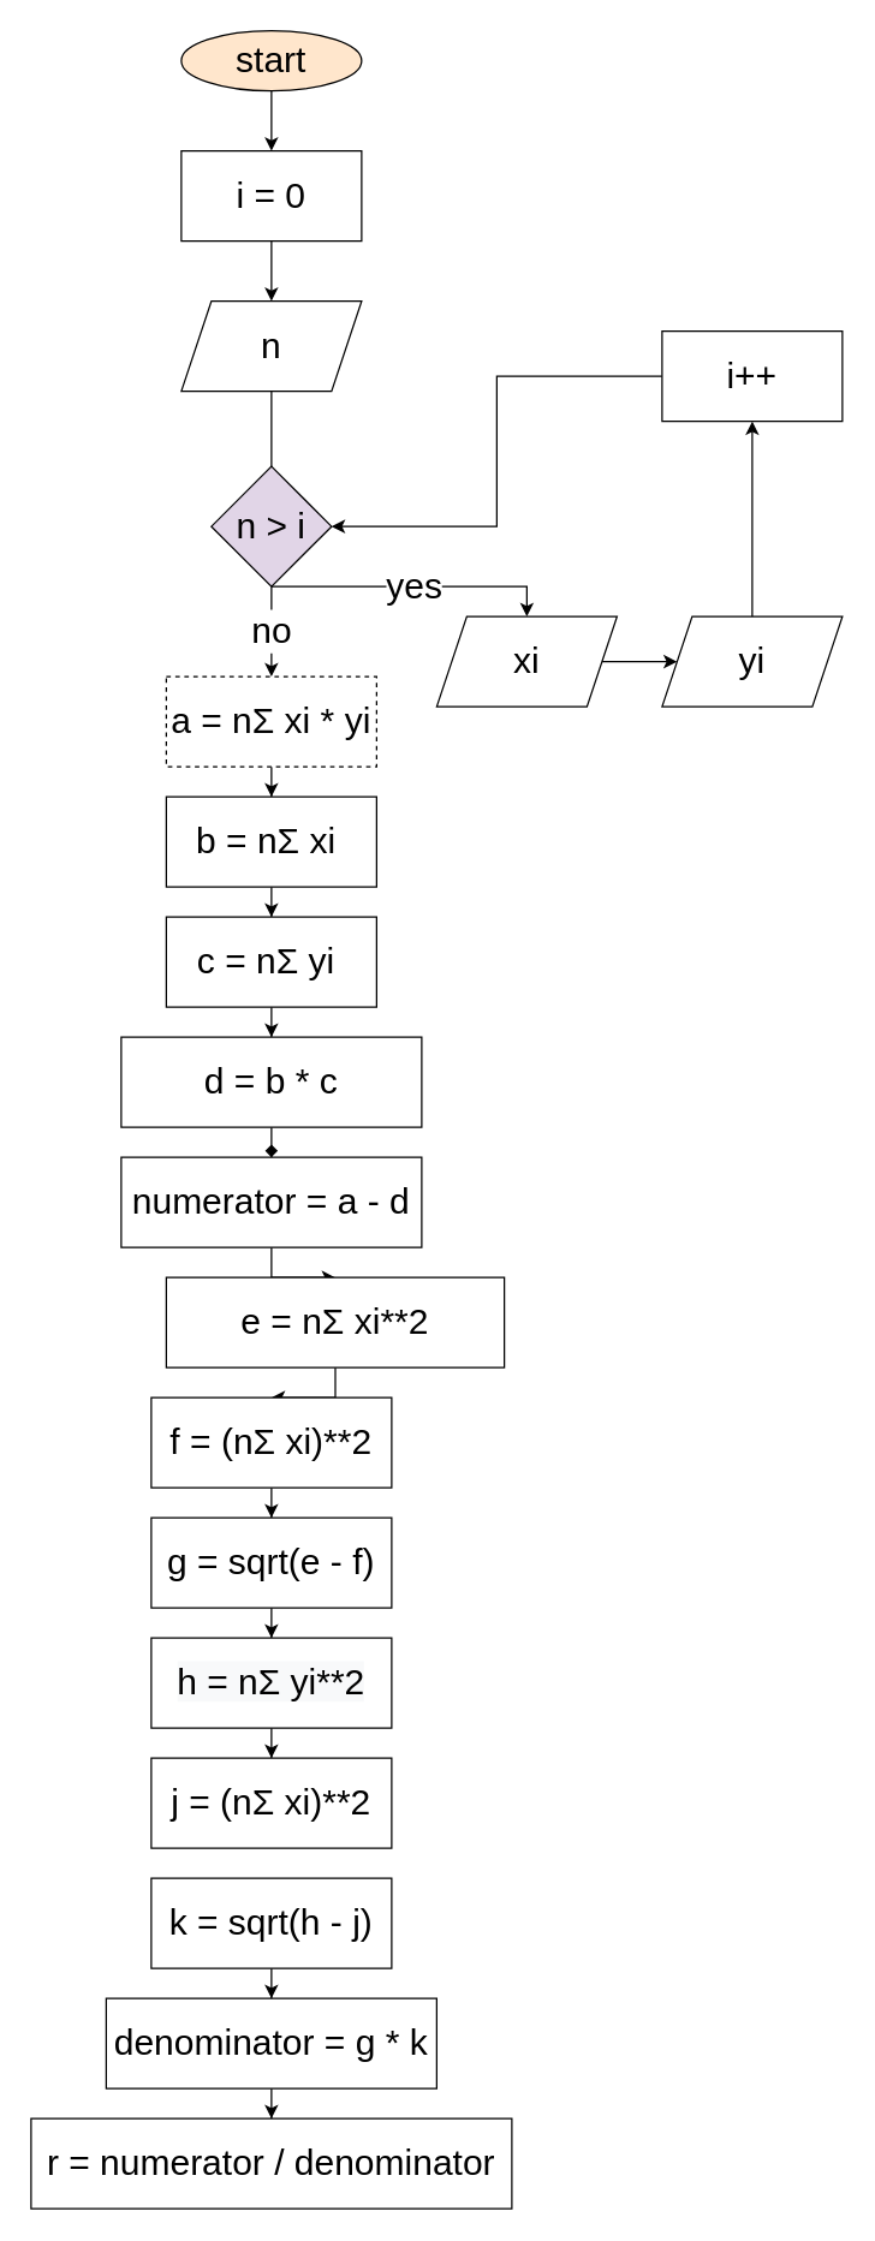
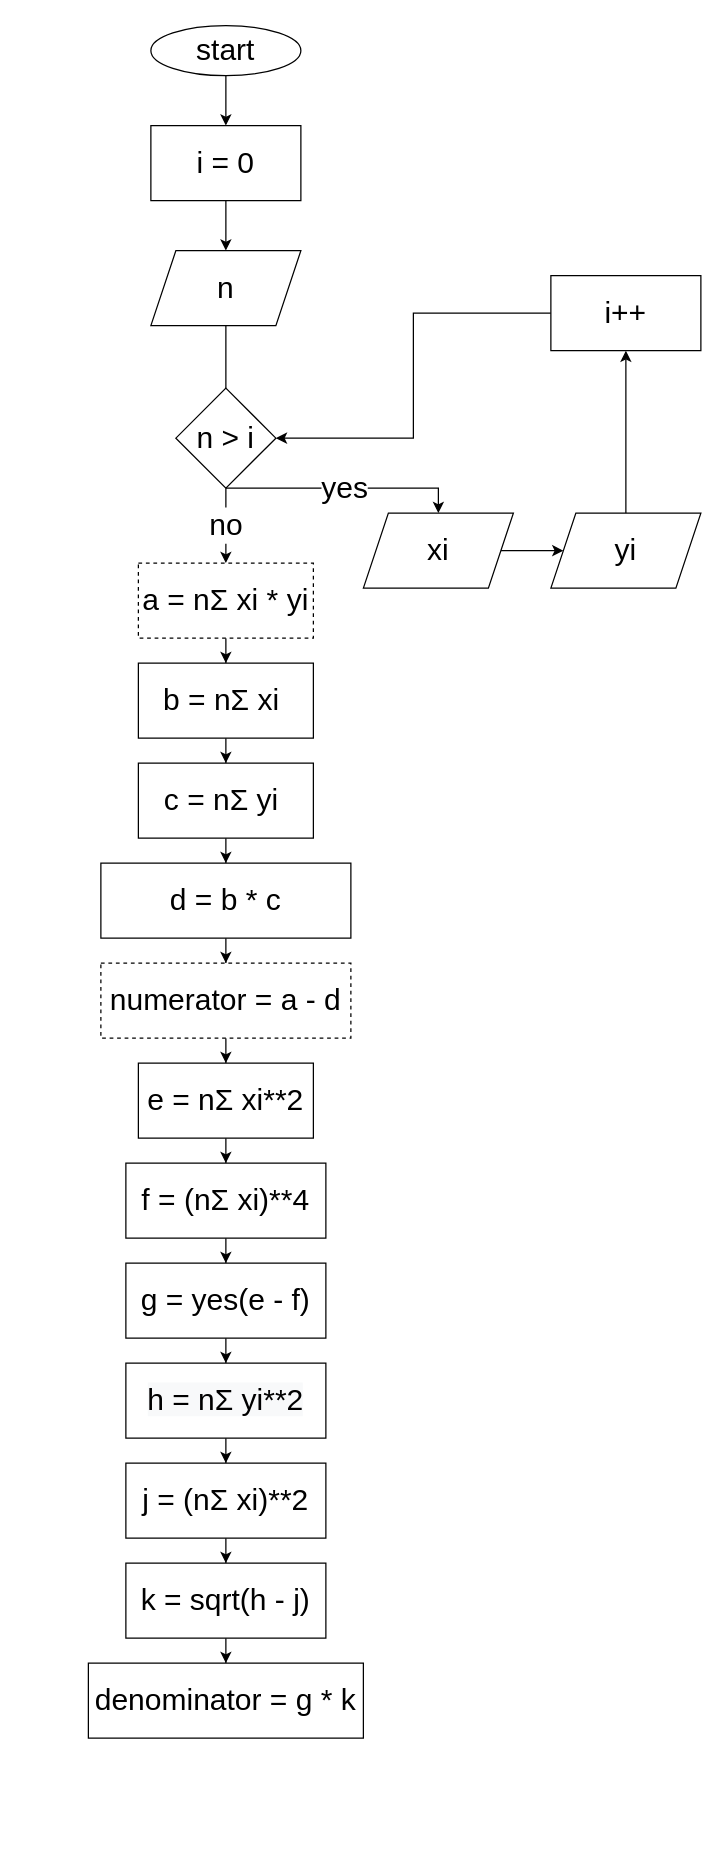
- <mxCell id="4" value="&lt;font style=&quot;font-size: 24px;&quot;&gt;start&lt;/font&gt;" style="ellipse;whiteSpace=wrap;html=1;fillColor=#ffe6cc;" parent="1" vertex="1"><mxGeometry x="120" width="120" height="40" as="geometry" y="20" /></mxCell>
+ <mxCell id="4" value="&lt;font style=&quot;font-size: 24px;&quot;&gt;start&lt;/font&gt;" style="ellipse;whiteSpace=wrap;html=1;" parent="1" vertex="1"><mxGeometry x="120" width="120" height="40" as="geometry" y="20" /></mxCell>
- <mxCell id="15" value="&lt;span style=&quot;font-size: 24px;&quot;&gt;n &amp;gt; i&lt;/span&gt;" style="rhombus;whiteSpace=wrap;html=1;fillColor=#e1d5e7;" parent="1" vertex="1"><mxGeometry x="140" y="310" width="80" height="80" as="geometry" /></mxCell>
+ <mxCell id="15" value="&lt;span style=&quot;font-size: 24px;&quot;&gt;n &amp;gt; i&lt;/span&gt;" style="rhombus;whiteSpace=wrap;html=1;" parent="1" vertex="1"><mxGeometry x="140" y="310" width="80" height="80" as="geometry" /></mxCell>
- <mxCell id="23" value="" style="edgeStyle=orthogonalEdgeStyle;rounded=0;orthogonalLoop=1;jettySize=auto;html=1;fontSize=24;endArrow=diamond;" edge="1" parent="1" source="24" target="26"><mxGeometry relative="1" as="geometry" /></mxCell>
+ <mxCell id="23" value="" style="edgeStyle=orthogonalEdgeStyle;rounded=0;orthogonalLoop=1;jettySize=auto;html=1;fontSize=24;" edge="1" parent="1" source="24" target="26"><mxGeometry relative="1" as="geometry" /></mxCell>
- <mxCell id="26" value="&lt;span style=&quot;font-size: 24px;&quot;&gt;numerator&amp;nbsp;&lt;/span&gt;&lt;span style=&quot;font-size: 24px;&quot;&gt;= a - d&lt;/span&gt;" style="whiteSpace=wrap;html=1;" vertex="1" parent="1"><mxGeometry x="80" y="770" width="200" height="60" as="geometry" /></mxCell>
+ <mxCell id="26" value="&lt;span style=&quot;font-size: 24px;&quot;&gt;numerator&amp;nbsp;&lt;/span&gt;&lt;span style=&quot;font-size: 24px;&quot;&gt;= a - d&lt;/span&gt;" style="whiteSpace=wrap;html=1;dashed=1;" vertex="1" parent="1"><mxGeometry x="80" y="770" width="200" height="60" as="geometry" /></mxCell>
- <mxCell id="28" value="&lt;font style=&quot;font-size: 24px;&quot;&gt;e = nΣ xi**2&lt;/font&gt;" style="whiteSpace=wrap;html=1;" vertex="1" parent="1"><mxGeometry x="110" y="850" width="225" height="60" as="geometry" /></mxCell>
+ <mxCell id="28" value="&lt;font style=&quot;font-size: 24px;&quot;&gt;e = nΣ xi**2&lt;/font&gt;" style="whiteSpace=wrap;html=1;" vertex="1" parent="1"><mxGeometry x="110" y="850" width="140" height="60" as="geometry" /></mxCell>
- <mxCell id="30" value="&lt;font style=&quot;font-size: 24px;&quot;&gt;f = (nΣ xi)**2&lt;/font&gt;" style="whiteSpace=wrap;html=1;" vertex="1" parent="1"><mxGeometry x="100" y="930" width="160" height="60" as="geometry" /></mxCell>
+ <mxCell id="30" value="&lt;font style=&quot;font-size: 24px;&quot;&gt;f = (nΣ xi)**4&lt;/font&gt;" style="whiteSpace=wrap;html=1;" vertex="1" parent="1"><mxGeometry x="100" y="930" width="160" height="60" as="geometry" /></mxCell>
- <mxCell id="32" value="&lt;font style=&quot;font-size: 24px;&quot;&gt;g = sqrt(e - f)&lt;/font&gt;" style="whiteSpace=wrap;html=1;" vertex="1" parent="1"><mxGeometry x="100" y="1010" width="160" height="60" as="geometry" /></mxCell>
+ <mxCell id="32" value="&lt;font style=&quot;font-size: 24px;&quot;&gt;g = yes(e - f)&lt;/font&gt;" style="whiteSpace=wrap;html=1;" vertex="1" parent="1"><mxGeometry x="100" y="1010" width="160" height="60" as="geometry" /></mxCell>
+ <mxCell id="35" value="" style="edgeStyle=orthogonalEdgeStyle;rounded=0;orthogonalLoop=1;jettySize=auto;html=1;fontSize=24;" edge="1" parent="1" source="36" target="38"><mxGeometry relative="1" as="geometry" /></mxCell>
- <mxCell id="39" value="" style="edgeStyle=orthogonalEdgeStyle;rounded=0;orthogonalLoop=1;jettySize=auto;html=1;fontSize=24;" edge="1" parent="1" source="40" target="41"><mxGeometry relative="1" as="geometry" /></mxCell>
- <mxCell id="41" value="&lt;font style=&quot;font-size: 24px;&quot;&gt;r =&amp;nbsp;numerator / denominator&lt;/font&gt;" style="whiteSpace=wrap;html=1;" vertex="1" parent="1"><mxGeometry x="20" y="1410" width="320" height="60" as="geometry" /></mxCell>
